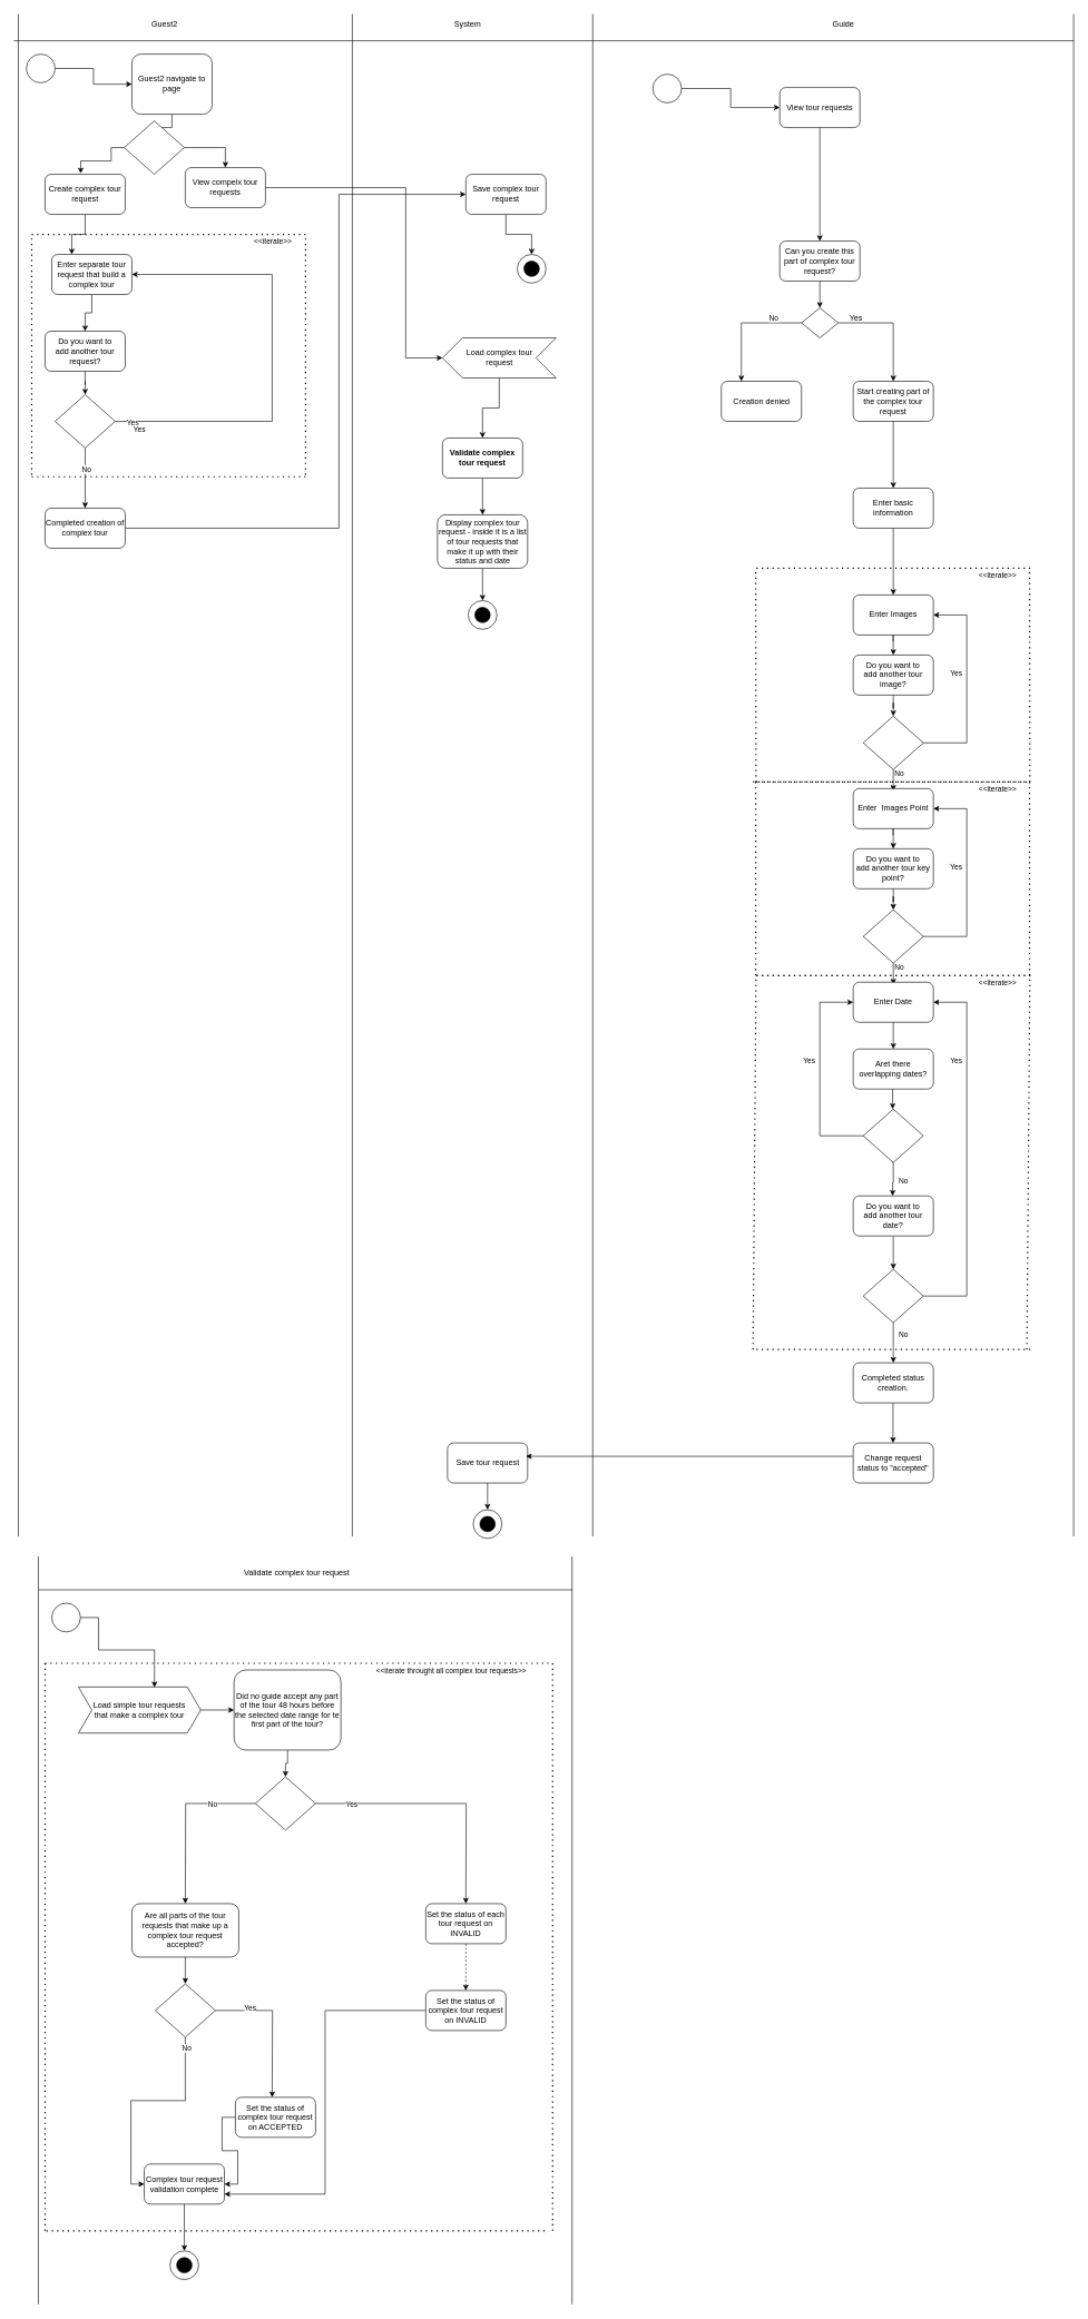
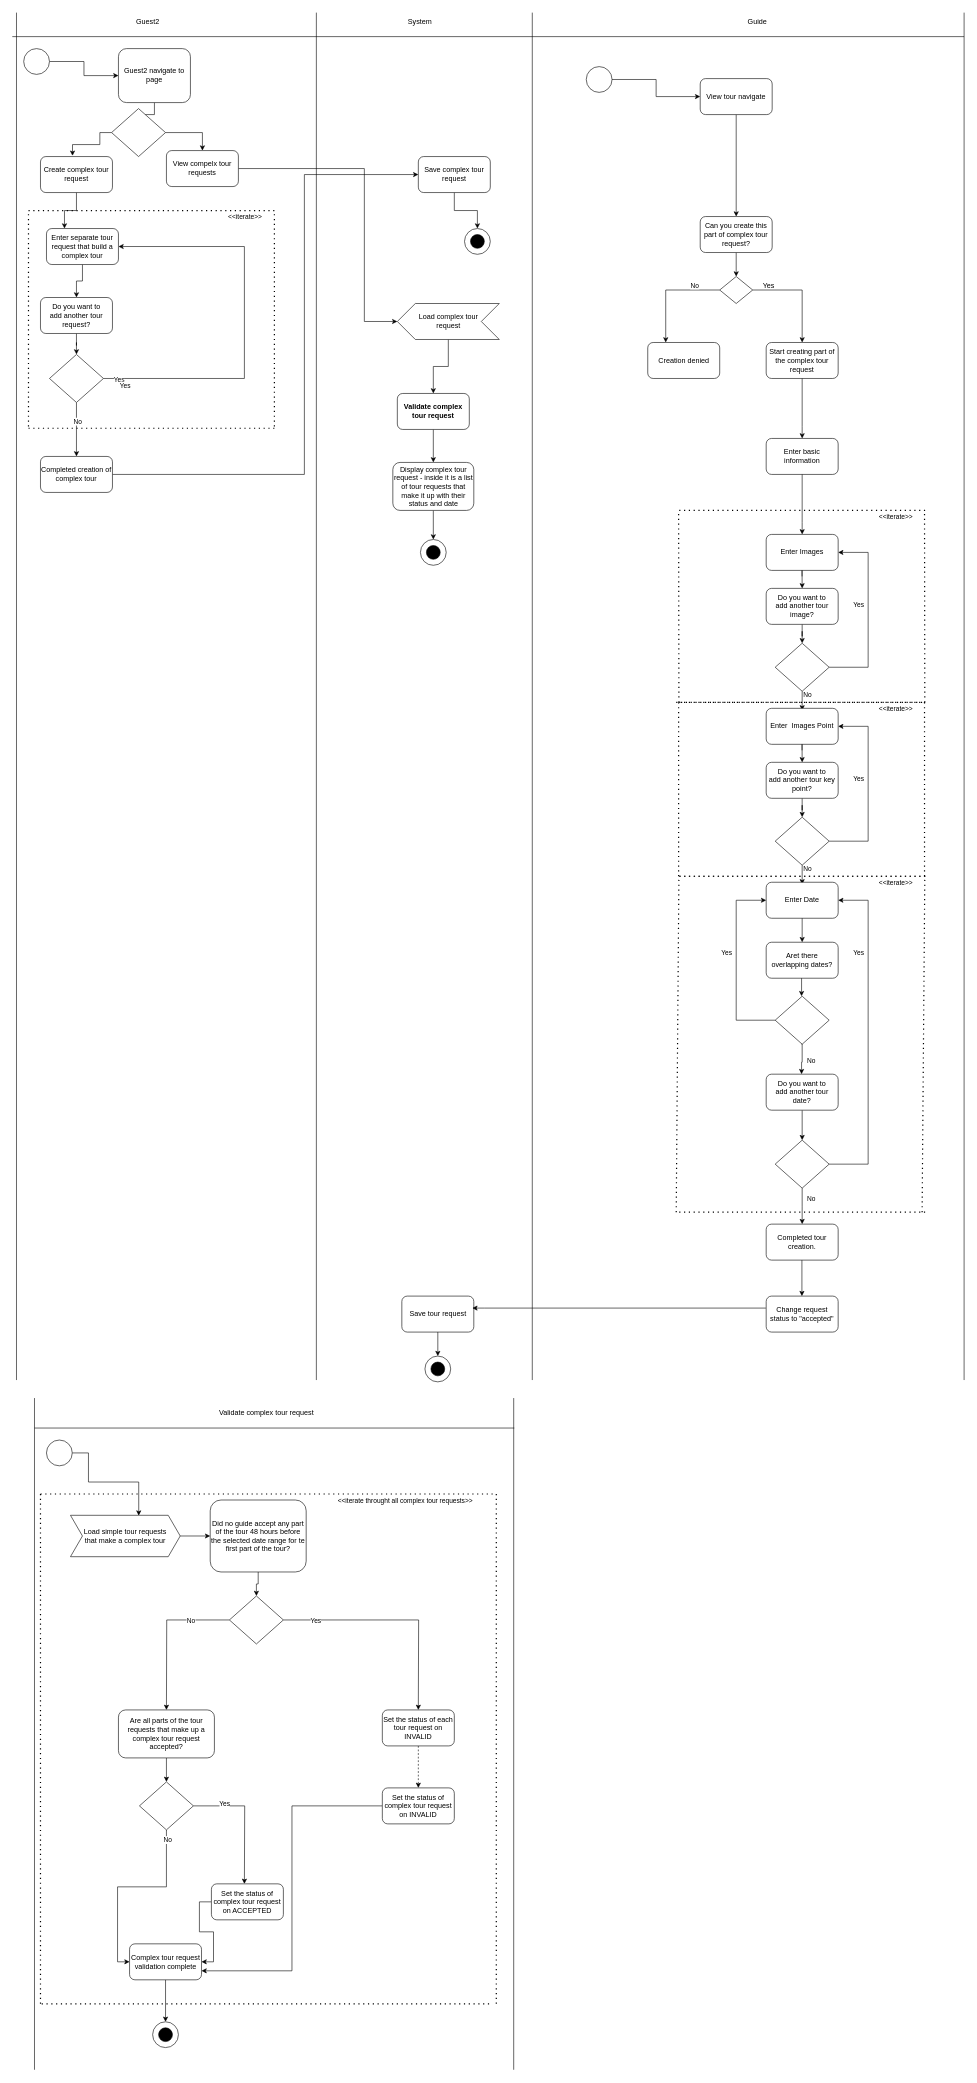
- <mxCell id="28" value="View tour requests" style="rounded=1;whiteSpace=wrap;html=1;strokeColor=#000000;fillColor=#FFFFFF;" parent="1" vertex="1"><mxGeometry x="1167" y="130" width="120" height="60" as="geometry" /></mxCell>
+ <mxCell id="28" value="View tour navigate" style="rounded=1;whiteSpace=wrap;html=1;strokeColor=#000000;fillColor=#FFFFFF;" parent="1" vertex="1"><mxGeometry x="1167" y="130" width="120" height="60" as="geometry" /></mxCell>
- <mxCell id="124" value="Completed status creation." style="rounded=1;whiteSpace=wrap;html=1;strokeColor=#000000;fillColor=#FFFFFF;" parent="1" vertex="1"><mxGeometry x="1277" y="2040" width="120" height="60" as="geometry" /></mxCell>
+ <mxCell id="124" value="Completed tour creation." style="rounded=1;whiteSpace=wrap;html=1;strokeColor=#000000;fillColor=#FFFFFF;" parent="1" vertex="1"><mxGeometry x="1277" y="2040" width="120" height="60" as="geometry" /></mxCell>
